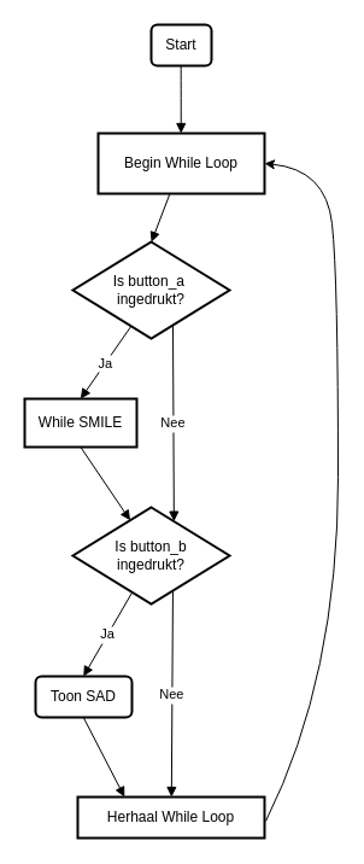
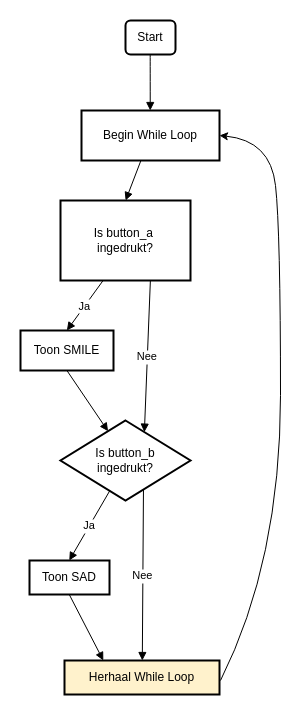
- <mxCell id="4" value="Is button_a &#10;ingedrukt?" style="rhombus;strokeWidth=2;whiteSpace=wrap;" vertex="1" parent="1"><mxGeometry x="60" y="200" width="130" height="80" as="geometry" /></mxCell>
+ <mxCell id="4" value="Is button_a &#10;ingedrukt?" style="strokeWidth=2;whiteSpace=wrap;rounded=0;" vertex="1" parent="1"><mxGeometry x="60" y="200" width="130" height="80" as="geometry" /></mxCell>
- <mxCell id="5" value="While SMILE" style="whiteSpace=wrap;strokeWidth=2;" vertex="1" parent="1"><mxGeometry x="20" y="330" width="93" height="40" as="geometry" /></mxCell>
+ <mxCell id="5" value="Toon SMILE" style="whiteSpace=wrap;strokeWidth=2;" vertex="1" parent="1"><mxGeometry x="20" y="330" width="93" height="40" as="geometry" /></mxCell>
- <mxCell id="7" value="Toon SAD" style="whiteSpace=wrap;strokeWidth=2;rounded=1;" vertex="1" parent="1"><mxGeometry x="29" y="560" width="80" height="34" as="geometry" /></mxCell>
+ <mxCell id="7" value="Toon SAD" style="whiteSpace=wrap;strokeWidth=2;" vertex="1" parent="1"><mxGeometry x="29" y="560" width="80" height="34" as="geometry" /></mxCell>
- <mxCell id="8" value="Herhaal While Loop" style="whiteSpace=wrap;strokeWidth=2;" vertex="1" parent="1"><mxGeometry x="64" y="660" width="155" height="34" as="geometry" /></mxCell>
+ <mxCell id="8" value="Herhaal While Loop" style="whiteSpace=wrap;strokeWidth=2;fillColor=#fff2cc;" vertex="1" parent="1"><mxGeometry x="64" y="660" width="155" height="34" as="geometry" /></mxCell>
